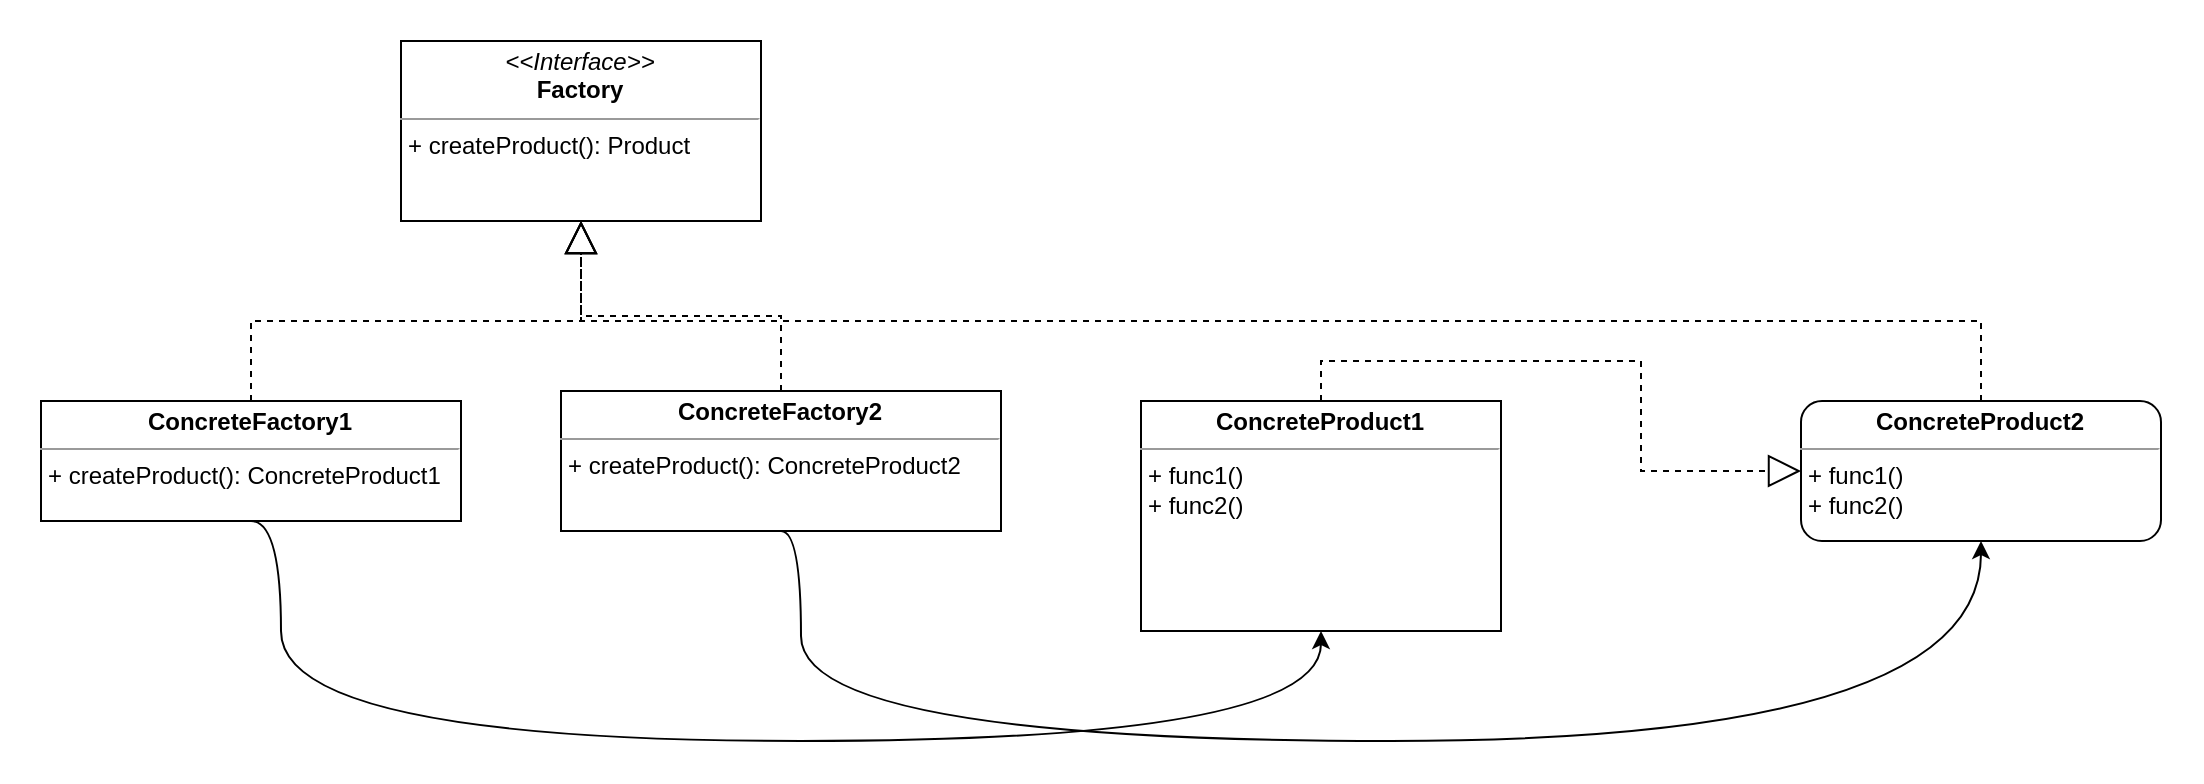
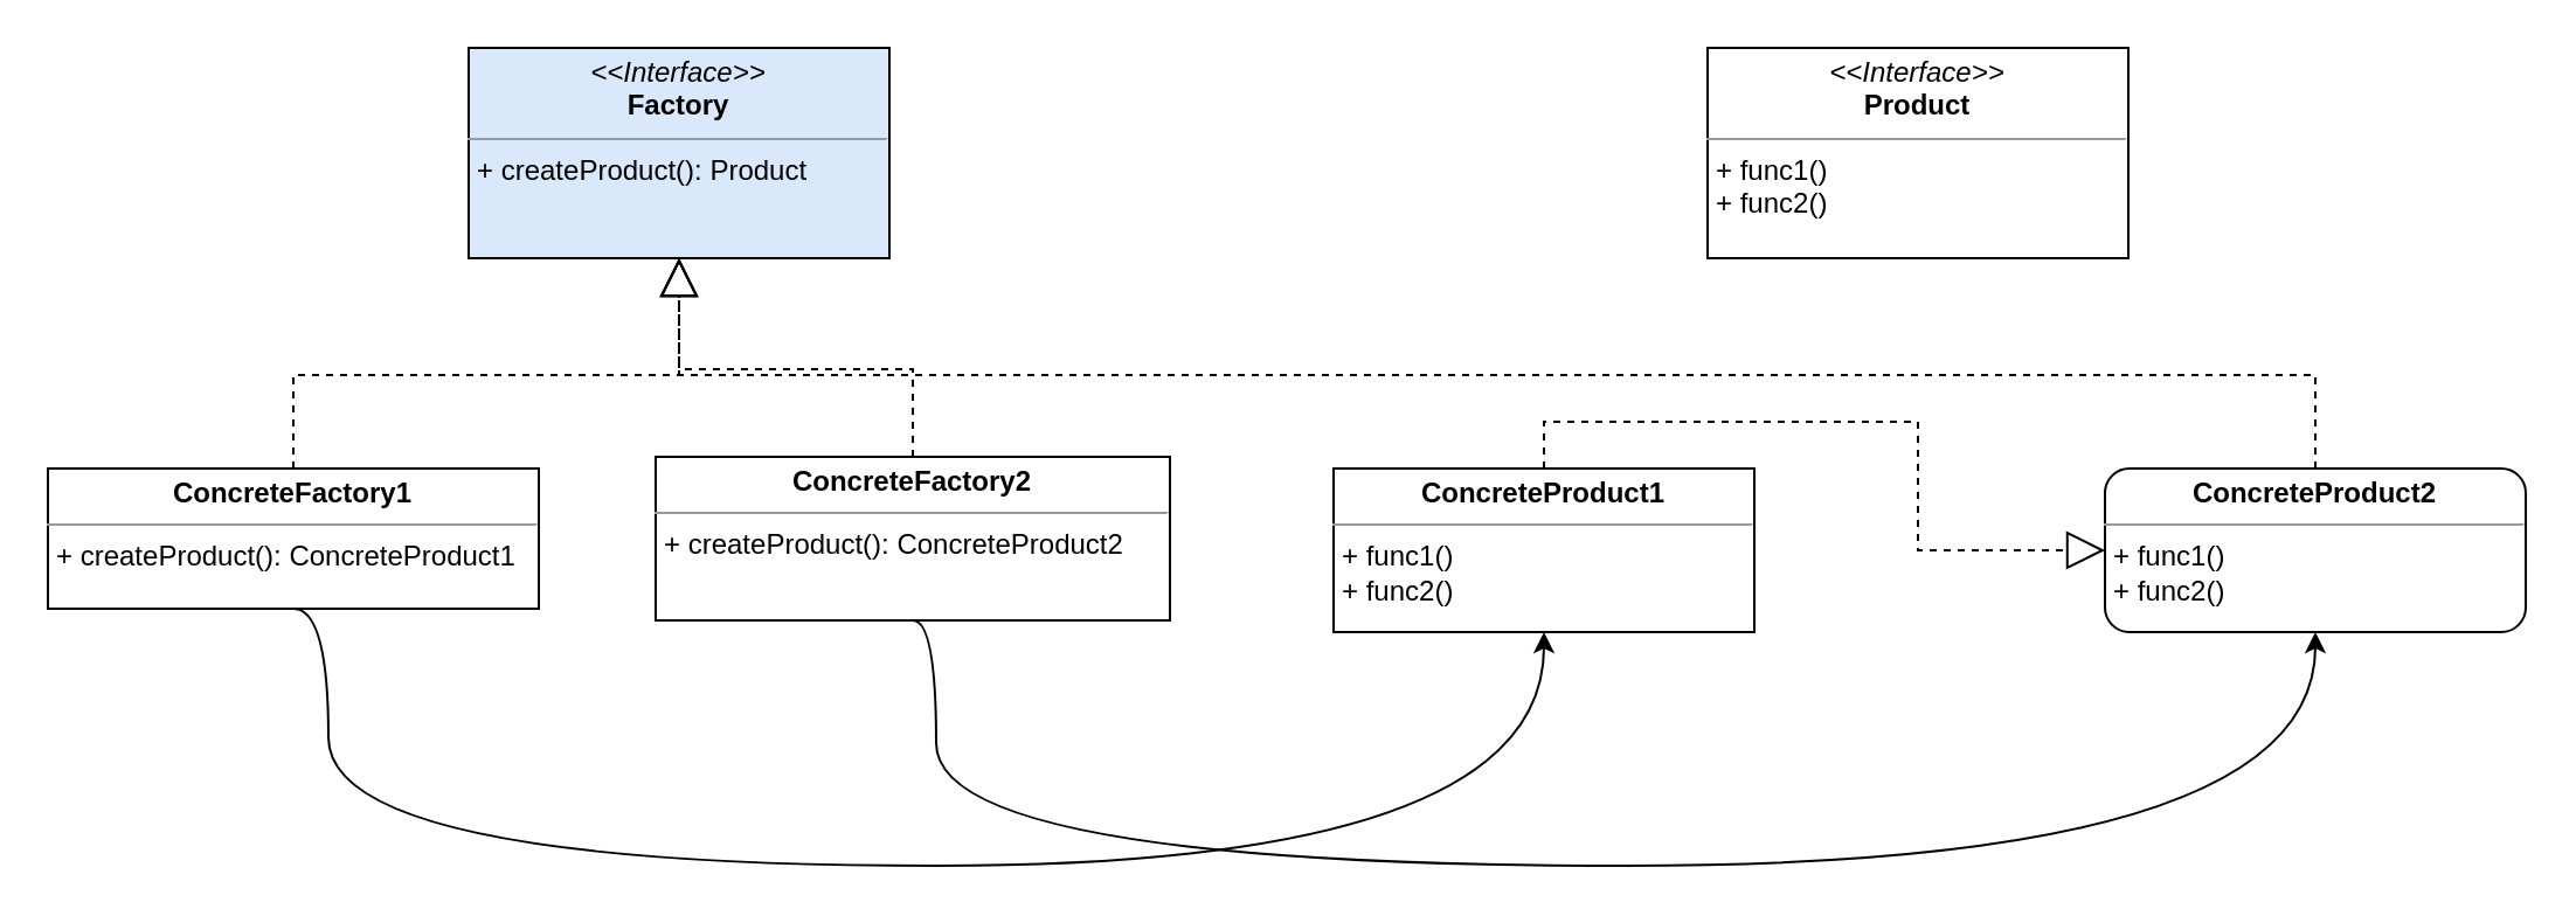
- <mxCell id="7" value="&lt;p style=&quot;margin:0px;margin-top:4px;text-align:center;&quot;&gt;&lt;i&gt;&amp;lt;&amp;lt;Interface&amp;gt;&amp;gt;&lt;/i&gt;&lt;br&gt;&lt;b&gt;Factory&lt;/b&gt;&lt;/p&gt;&lt;hr size=&quot;1&quot;&gt;&lt;p style=&quot;margin:0px;margin-left:4px;&quot;&gt;+ createProduct(): Product&lt;/p&gt;" style="verticalAlign=top;align=left;overflow=fill;fontSize=12;fontFamily=Helvetica;html=1;whiteSpace=wrap;" vertex="1" parent="1"><mxGeometry x="200" y="20" width="180" height="90" as="geometry" /></mxCell>
+ <mxCell id="7" value="&lt;p style=&quot;margin:0px;margin-top:4px;text-align:center;&quot;&gt;&lt;i&gt;&amp;lt;&amp;lt;Interface&amp;gt;&amp;gt;&lt;/i&gt;&lt;br&gt;&lt;b&gt;Factory&lt;/b&gt;&lt;/p&gt;&lt;hr size=&quot;1&quot;&gt;&lt;p style=&quot;margin:0px;margin-left:4px;&quot;&gt;+ createProduct(): Product&lt;/p&gt;" style="verticalAlign=top;align=left;overflow=fill;fontSize=12;fontFamily=Helvetica;html=1;whiteSpace=wrap;fillColor=#dae8fc;" vertex="1" parent="1"><mxGeometry x="200" y="20" width="180" height="90" as="geometry" /></mxCell>
+ <mxCell id="2" value="&lt;p style=&quot;margin:0px;margin-top:4px;text-align:center;&quot;&gt;&lt;i&gt;&amp;lt;&amp;lt;Interface&amp;gt;&amp;gt;&lt;/i&gt;&lt;br&gt;&lt;b&gt;Product&lt;/b&gt;&lt;/p&gt;&lt;hr size=&quot;1&quot;&gt;&lt;p style=&quot;margin:0px;margin-left:4px;&quot;&gt;+ func1()&lt;/p&gt;&lt;p style=&quot;margin:0px;margin-left:4px;&quot;&gt;+ func2()&lt;/p&gt;" style="verticalAlign=top;align=left;overflow=fill;fontSize=12;fontFamily=Helvetica;html=1;whiteSpace=wrap;" vertex="1" parent="1"><mxGeometry x="730" y="20" width="180" height="90" as="geometry" /></mxCell>
- <mxCell id="4" value="&lt;p style=&quot;margin:0px;margin-top:4px;text-align:center;&quot;&gt;&lt;b&gt;ConcreteProduct1&lt;/b&gt;&lt;/p&gt;&lt;hr size=&quot;1&quot;&gt;&lt;p style=&quot;margin:0px;margin-left:4px;&quot;&gt;+ func1()&lt;/p&gt;&lt;p style=&quot;margin:0px;margin-left:4px;&quot;&gt;+ func2()&lt;/p&gt;" style="verticalAlign=top;align=left;overflow=fill;fontSize=12;fontFamily=Helvetica;html=1;whiteSpace=wrap;" vertex="1" parent="1"><mxGeometry x="570" y="200" width="180" height="115" as="geometry" /></mxCell>
+ <mxCell id="4" value="&lt;p style=&quot;margin:0px;margin-top:4px;text-align:center;&quot;&gt;&lt;b&gt;ConcreteProduct1&lt;/b&gt;&lt;/p&gt;&lt;hr size=&quot;1&quot;&gt;&lt;p style=&quot;margin:0px;margin-left:4px;&quot;&gt;+ func1()&lt;/p&gt;&lt;p style=&quot;margin:0px;margin-left:4px;&quot;&gt;+ func2()&lt;/p&gt;" style="verticalAlign=top;align=left;overflow=fill;fontSize=12;fontFamily=Helvetica;html=1;whiteSpace=wrap;" vertex="1" parent="1"><mxGeometry x="570" y="200" width="180" height="70" as="geometry" /></mxCell>
